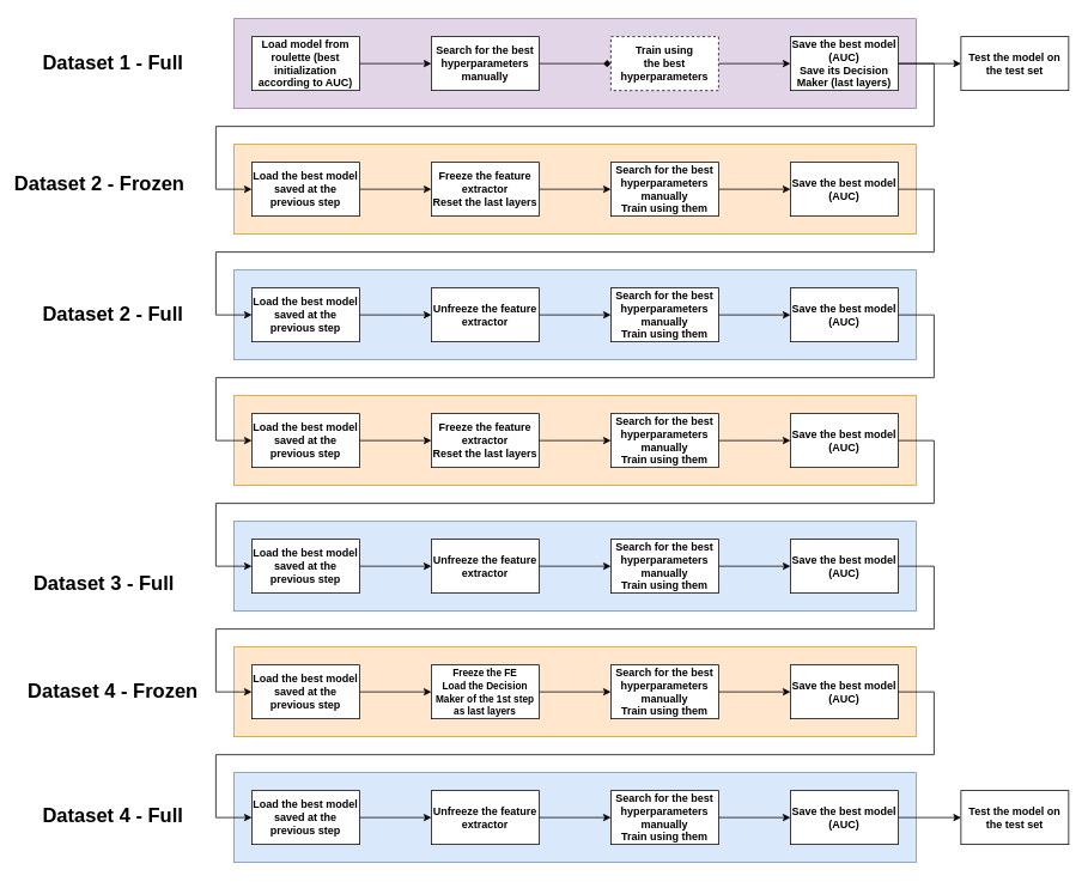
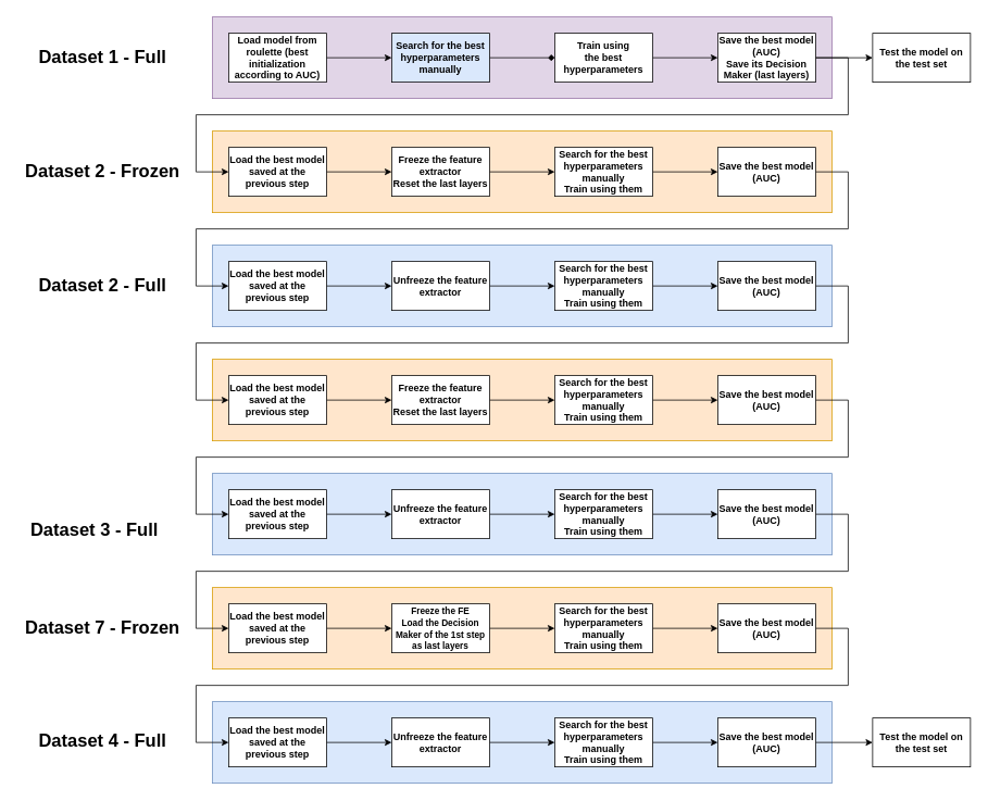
- <mxCell id="11" value="Search for the best hyperparameters manually" style="rounded=0;whiteSpace=wrap;html=1;fontStyle=1" parent="1" vertex="1"><mxGeometry x="480" y="40" width="120" height="60" as="geometry" /></mxCell>
+ <mxCell id="11" value="Search for the best hyperparameters manually" style="rounded=0;whiteSpace=wrap;html=1;fontStyle=1;fillColor=#dae8fc;" parent="1" vertex="1"><mxGeometry x="480" y="40" width="120" height="60" as="geometry" /></mxCell>
- <mxCell id="13" value="Train using&lt;br&gt;the best hyperparameters" style="rounded=0;whiteSpace=wrap;html=1;fontStyle=1;dashed=1;" parent="1" vertex="1"><mxGeometry x="680" y="40" width="120" height="60" as="geometry" /></mxCell>
+ <mxCell id="13" value="Train using&lt;br&gt;the best hyperparameters" style="rounded=0;whiteSpace=wrap;html=1;fontStyle=1" parent="1" vertex="1"><mxGeometry x="680" y="40" width="120" height="60" as="geometry" /></mxCell>
- <mxCell id="68" value="&lt;font style=&quot;font-size: 22px&quot;&gt;&lt;b&gt;Dataset 2 - Frozen&lt;/b&gt;&lt;/font&gt;" style="text;html=1;align=center;verticalAlign=middle;resizable=0;points=[];autosize=1;" parent="1" vertex="1"><mxGeometry x="5" y="195" width="210" height="20" as="geometry" /></mxCell>
+ <mxCell id="68" value="&lt;font style=&quot;font-size: 22px&quot;&gt;&lt;b&gt;Dataset 2 - Frozen&lt;/b&gt;&lt;/font&gt;" style="text;html=1;align=center;verticalAlign=middle;resizable=0;points=[];autosize=1;" parent="1" vertex="1"><mxGeometry x="20" y="200" width="210" height="20" as="geometry" /></mxCell>
- <mxCell id="69" value="&lt;font style=&quot;font-size: 22px&quot;&gt;&lt;b&gt;Dataset 4 - Frozen&lt;/b&gt;&lt;/font&gt;" style="text;html=1;align=center;verticalAlign=middle;resizable=0;points=[];autosize=1;" parent="1" vertex="1"><mxGeometry x="20" y="760" width="210" height="20" as="geometry" /></mxCell>
+ <mxCell id="69" value="&lt;font style=&quot;font-size: 22px&quot;&gt;&lt;b&gt;Dataset 7 - Frozen&lt;/b&gt;&lt;/font&gt;" style="text;html=1;align=center;verticalAlign=middle;resizable=0;points=[];autosize=1;" parent="1" vertex="1"><mxGeometry x="20" y="760" width="210" height="20" as="geometry" /></mxCell>
